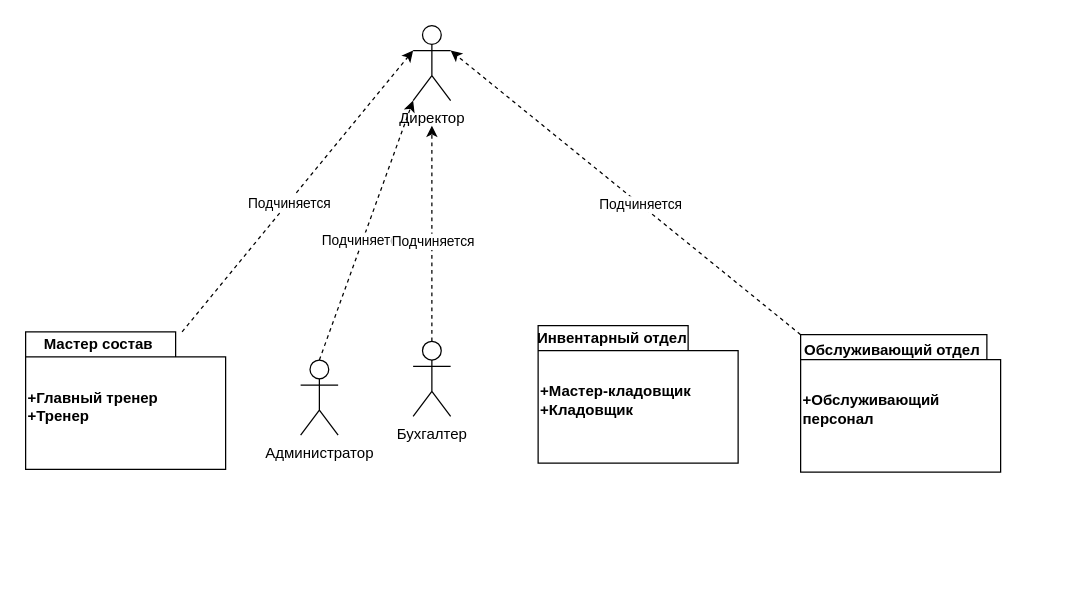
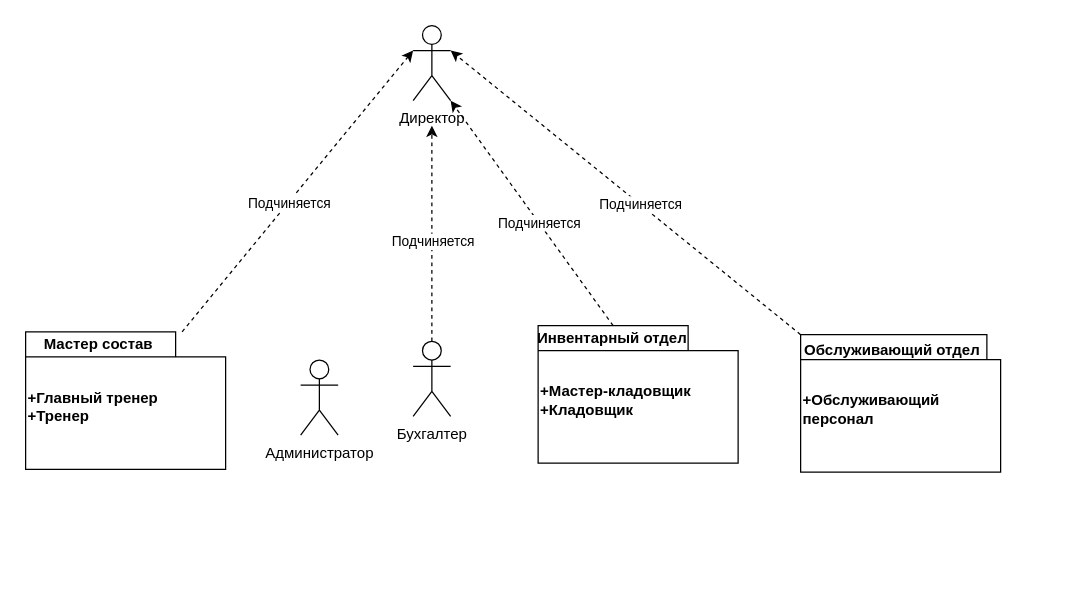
+ <mxCell id="18" style="rounded=0;orthogonalLoop=1;jettySize=auto;html=1;entryX=1;entryY=1;entryDx=0;entryDy=0;entryPerimeter=0;dashed=1;exitX=0;exitY=0;exitDx=60;exitDy=0;exitPerimeter=0;" parent="1" source="7" target="2" edge="1"><mxGeometry relative="1" as="geometry"><mxPoint x="155" y="275" as="sourcePoint" /><mxPoint x="340" y="50" as="targetPoint" /></mxGeometry></mxCell>
+ <mxCell id="19" value="Подчиняется&lt;br&gt;" style="edgeLabel;html=1;align=center;verticalAlign=middle;resizable=0;points=[];" parent="18" vertex="1" connectable="0"><mxGeometry x="-0.078" relative="1" as="geometry"><mxPoint as="offset" /></mxGeometry></mxCell>
- <mxCell id="20" style="rounded=0;orthogonalLoop=1;jettySize=auto;html=1;entryX=0;entryY=1;entryDx=0;entryDy=0;entryPerimeter=0;dashed=1;exitX=0.5;exitY=0;exitDx=0;exitDy=0;exitPerimeter=0;" parent="1" source="11" target="2" edge="1"><mxGeometry relative="1" as="geometry"><mxPoint x="165" y="285" as="sourcePoint" /><mxPoint x="350" y="60" as="targetPoint" /></mxGeometry></mxCell>
- <mxCell id="21" value="Подчиняется&lt;br&gt;" style="edgeLabel;html=1;align=center;verticalAlign=middle;resizable=0;points=[];" parent="20" vertex="1" connectable="0"><mxGeometry x="-0.078" relative="1" as="geometry"><mxPoint as="offset" /></mxGeometry></mxCell>
